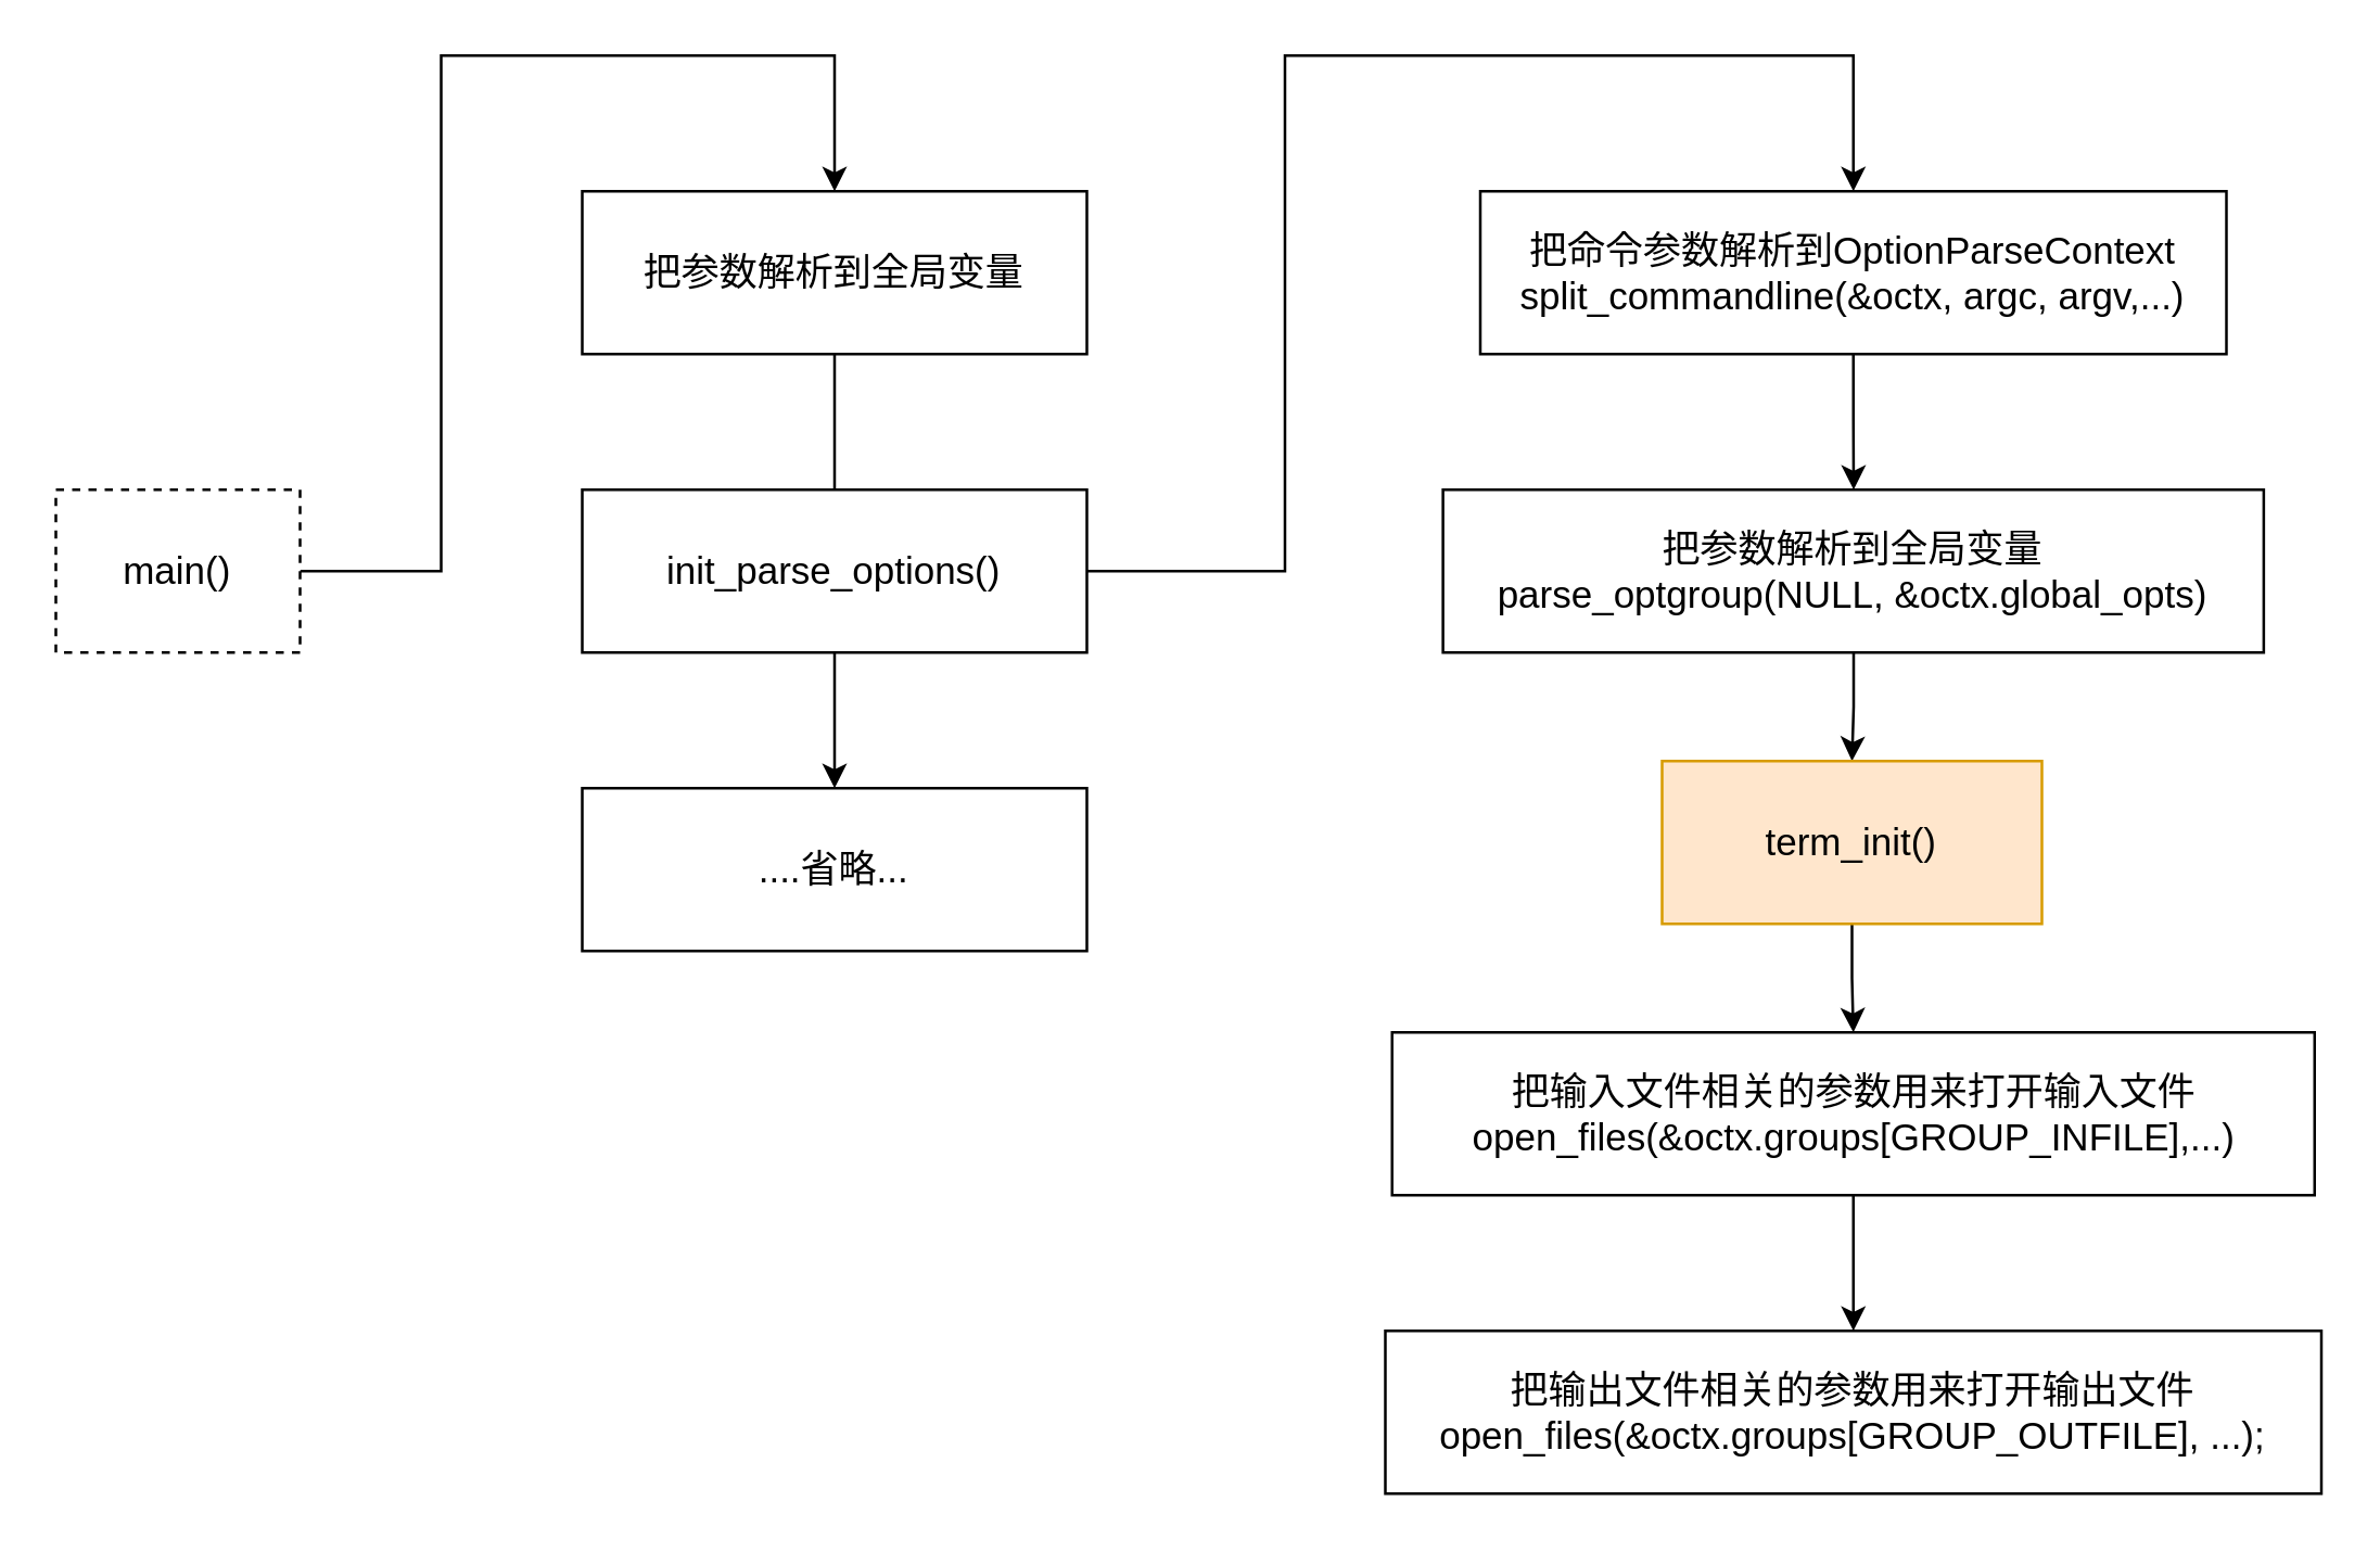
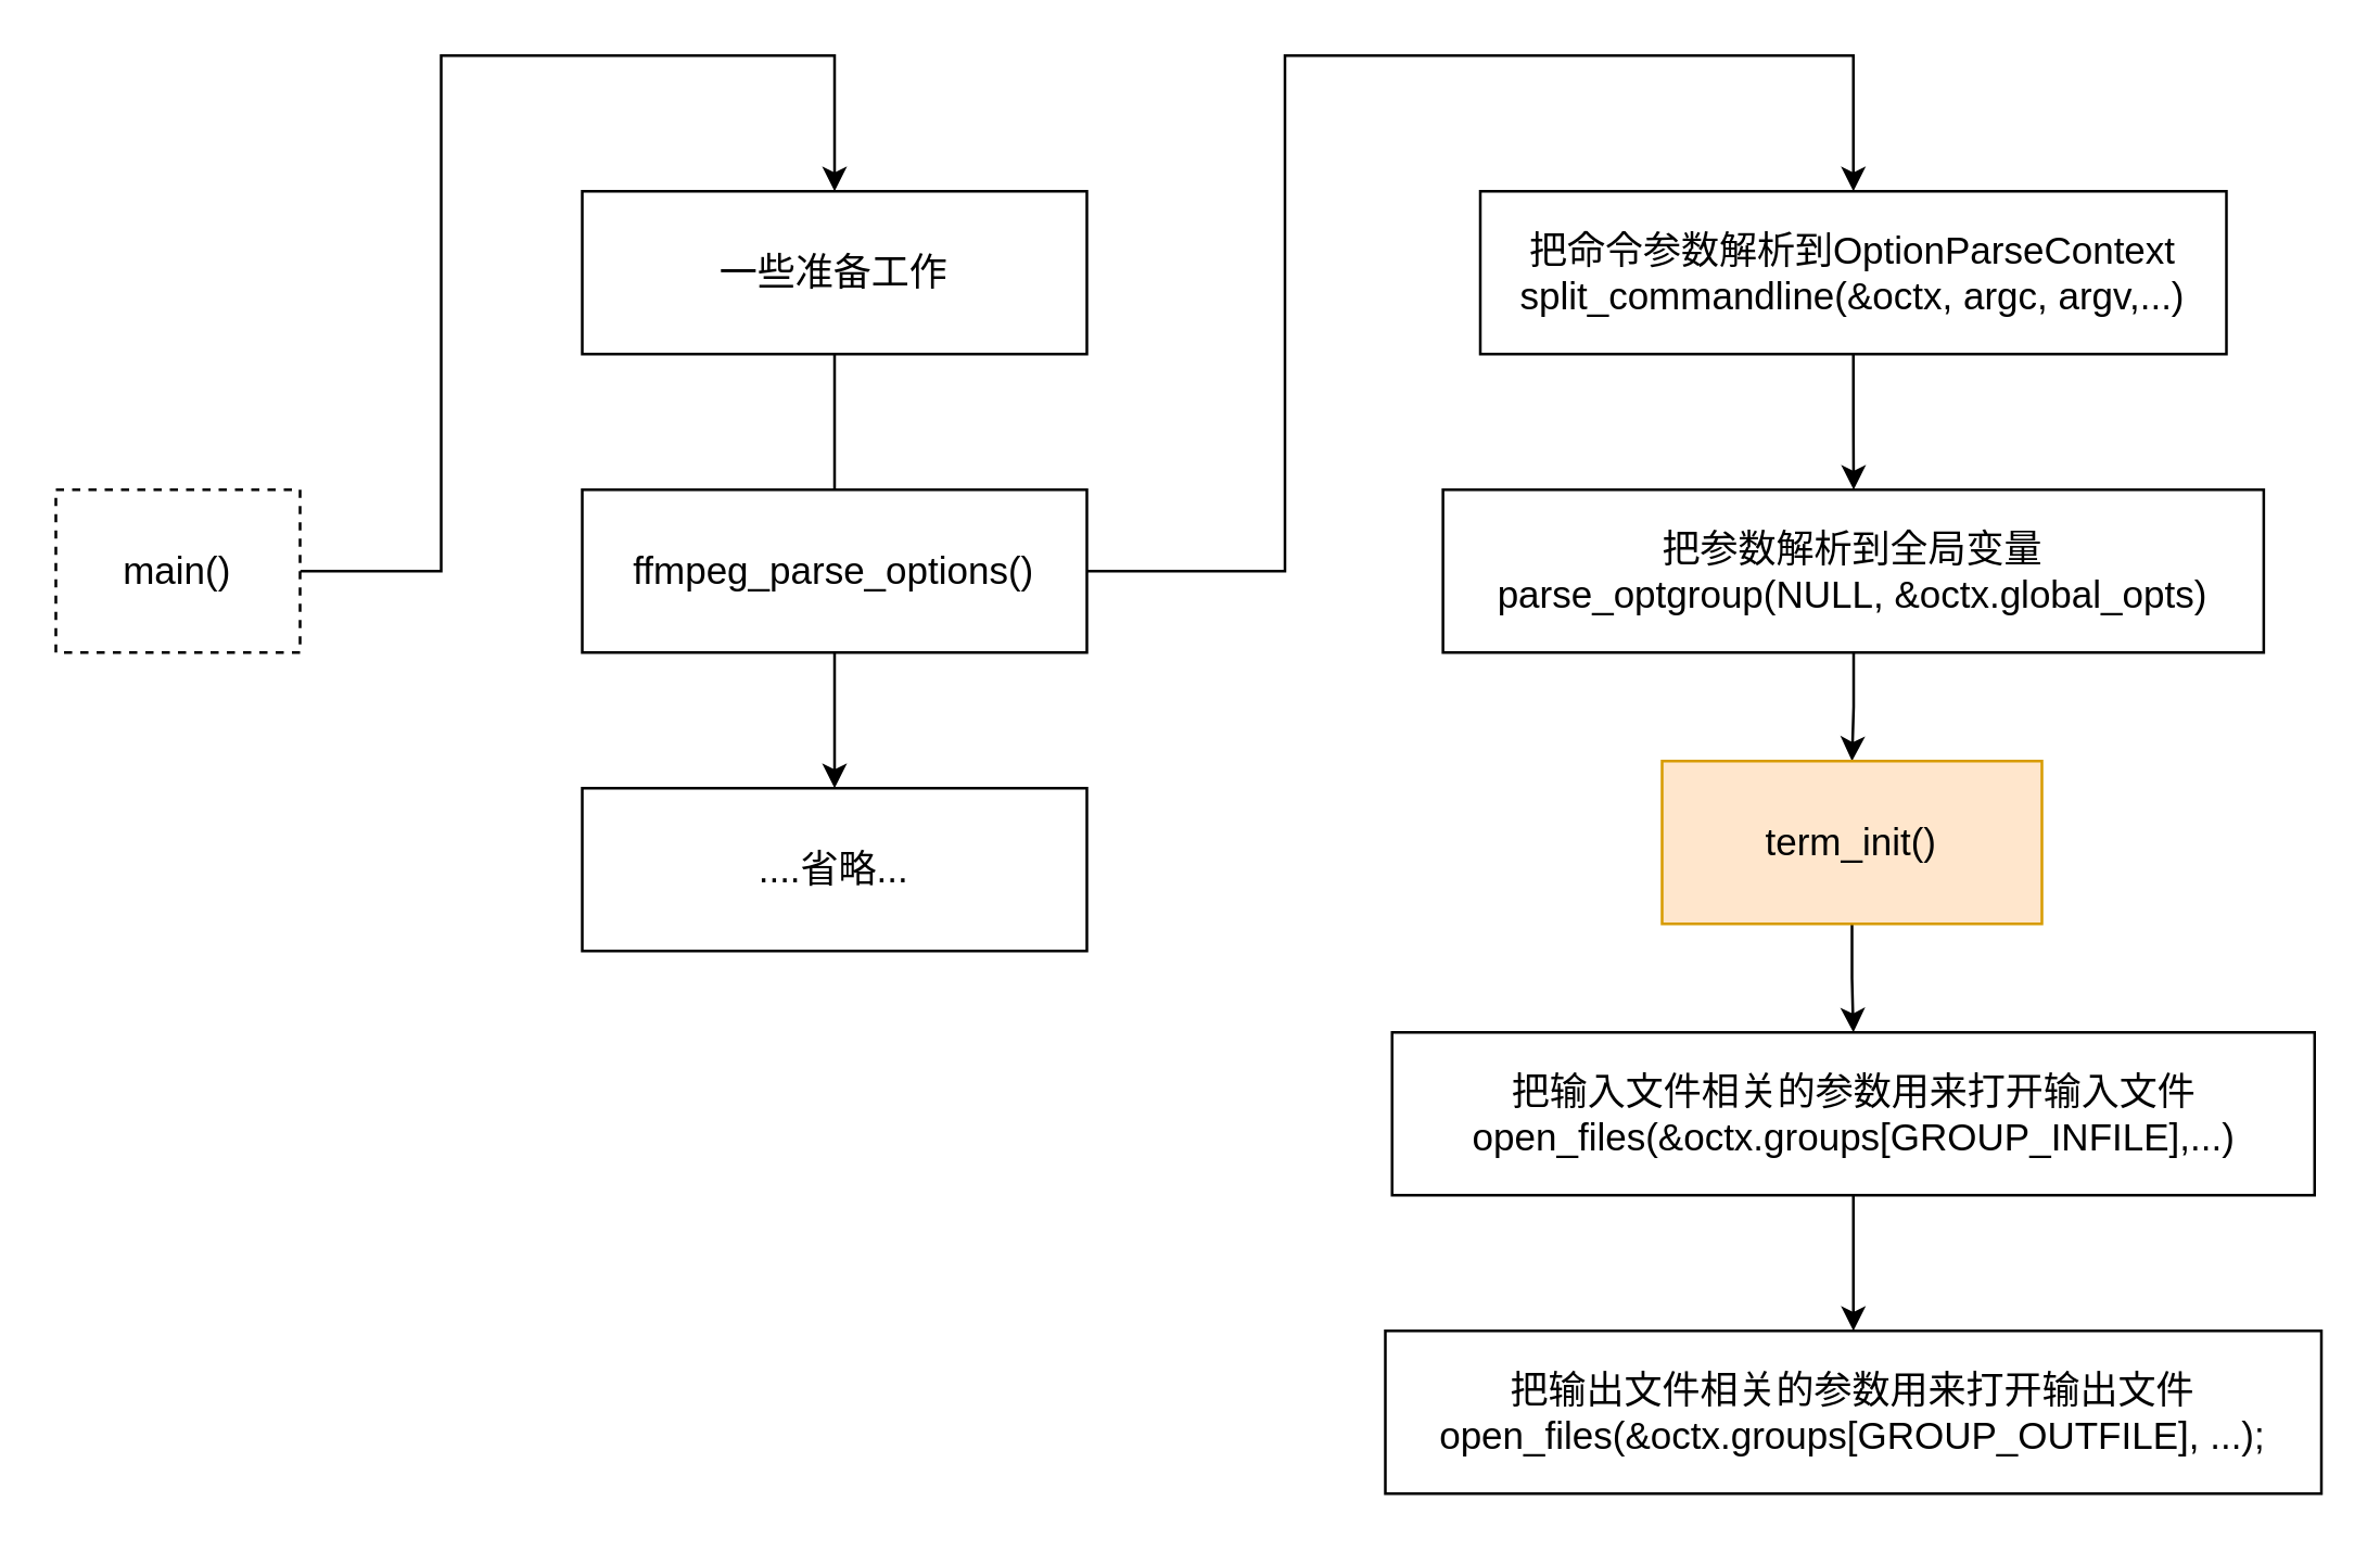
- <mxCell id="5" value="把参数解析到全局变量" style="rounded=0;whiteSpace=wrap;html=1;fontSize=14;" parent="1" vertex="1"><mxGeometry x="214" y="70" width="186" height="60" as="geometry" /></mxCell>
+ <mxCell id="5" value="一些准备工作" style="rounded=0;whiteSpace=wrap;html=1;fontSize=14;" parent="1" vertex="1"><mxGeometry x="214" y="70" width="186" height="60" as="geometry" /></mxCell>
- <mxCell id="8" value="init_parse_options()" style="rounded=0;whiteSpace=wrap;html=1;fontSize=14;" parent="1" vertex="1"><mxGeometry x="214" y="180" width="186" height="60" as="geometry" /></mxCell>
+ <mxCell id="8" value="ffmpeg_parse_options()" style="rounded=0;whiteSpace=wrap;html=1;fontSize=14;" parent="1" vertex="1"><mxGeometry x="214" y="180" width="186" height="60" as="geometry" /></mxCell>
